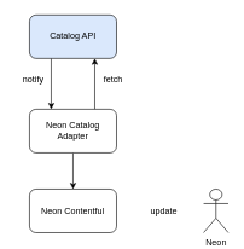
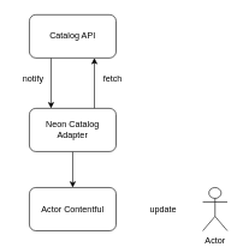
- <mxCell id="4" value="Catalog API" style="rounded=1;whiteSpace=wrap;html=1;fillColor=#dae8fc;" vertex="1" parent="1"><mxGeometry x="40" y="20" width="120" height="60" as="geometry" /></mxCell>
+ <mxCell id="4" value="Catalog API" style="rounded=1;whiteSpace=wrap;html=1;" vertex="1" parent="1"><mxGeometry x="40" y="20" width="120" height="60" as="geometry" /></mxCell>
- <mxCell id="2" value="Neon Contentful" style="rounded=1;whiteSpace=wrap;html=1;" vertex="1" parent="1"><mxGeometry x="40" y="260" width="120" height="60" as="geometry" /></mxCell>
+ <mxCell id="2" value="Actor Contentful" style="rounded=1;whiteSpace=wrap;html=1;" vertex="1" parent="1"><mxGeometry x="40" y="260" width="120" height="60" as="geometry" /></mxCell>
- <mxCell id="10" value="Neon" style="shape=umlActor;verticalLabelPosition=bottom;verticalAlign=top;html=1;outlineConnect=0;" vertex="1" parent="1"><mxGeometry x="280" y="260" width="34" height="60" as="geometry" /></mxCell>
+ <mxCell id="10" value="Actor" style="shape=umlActor;verticalLabelPosition=bottom;verticalAlign=top;html=1;outlineConnect=0;" vertex="1" parent="1"><mxGeometry x="280" y="260" width="34" height="60" as="geometry" /></mxCell>
